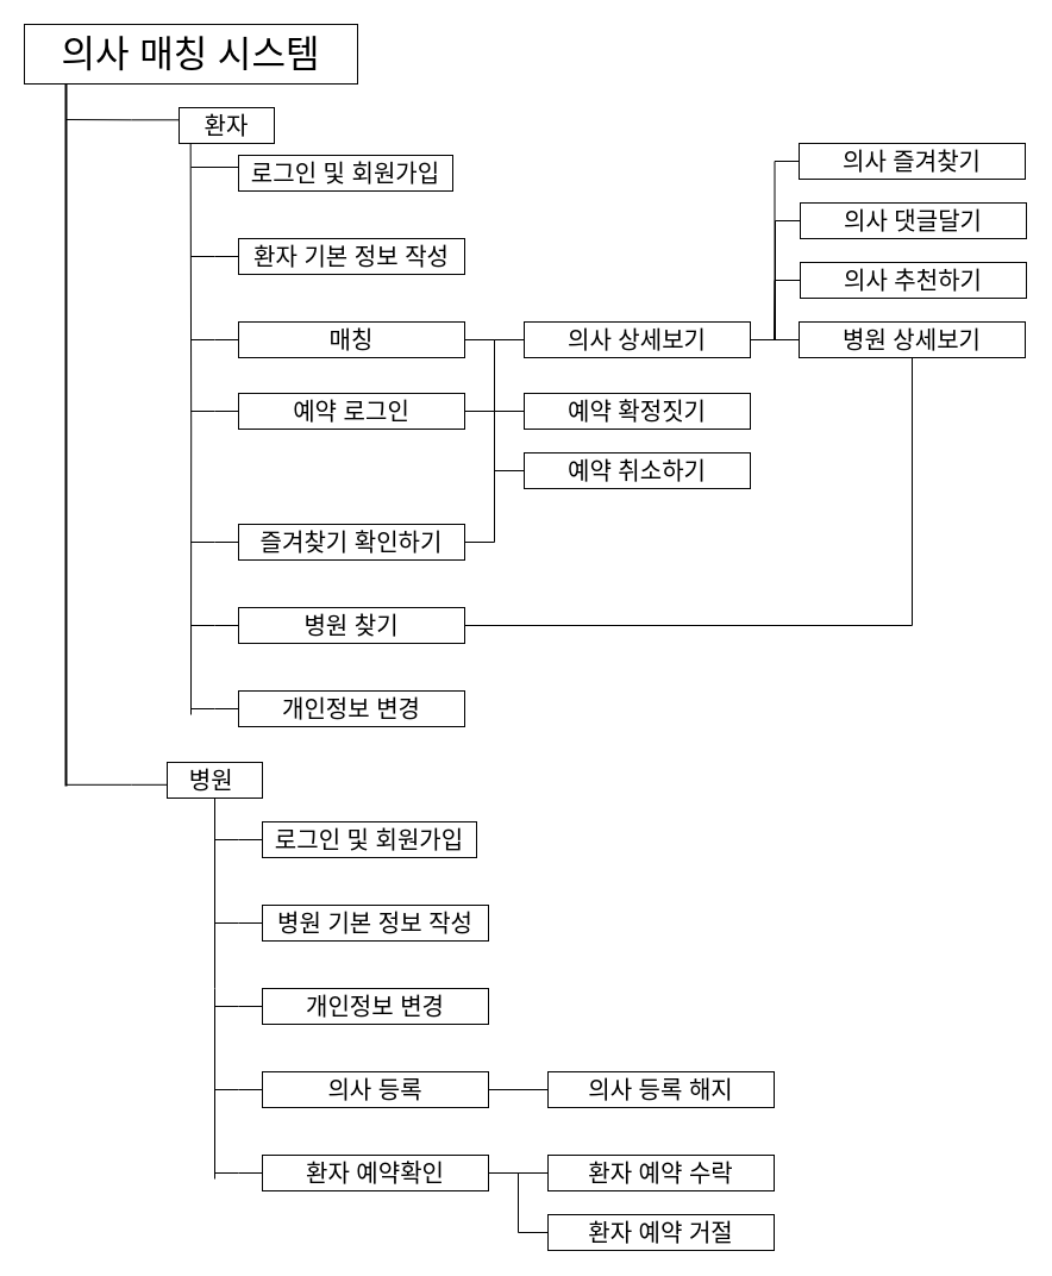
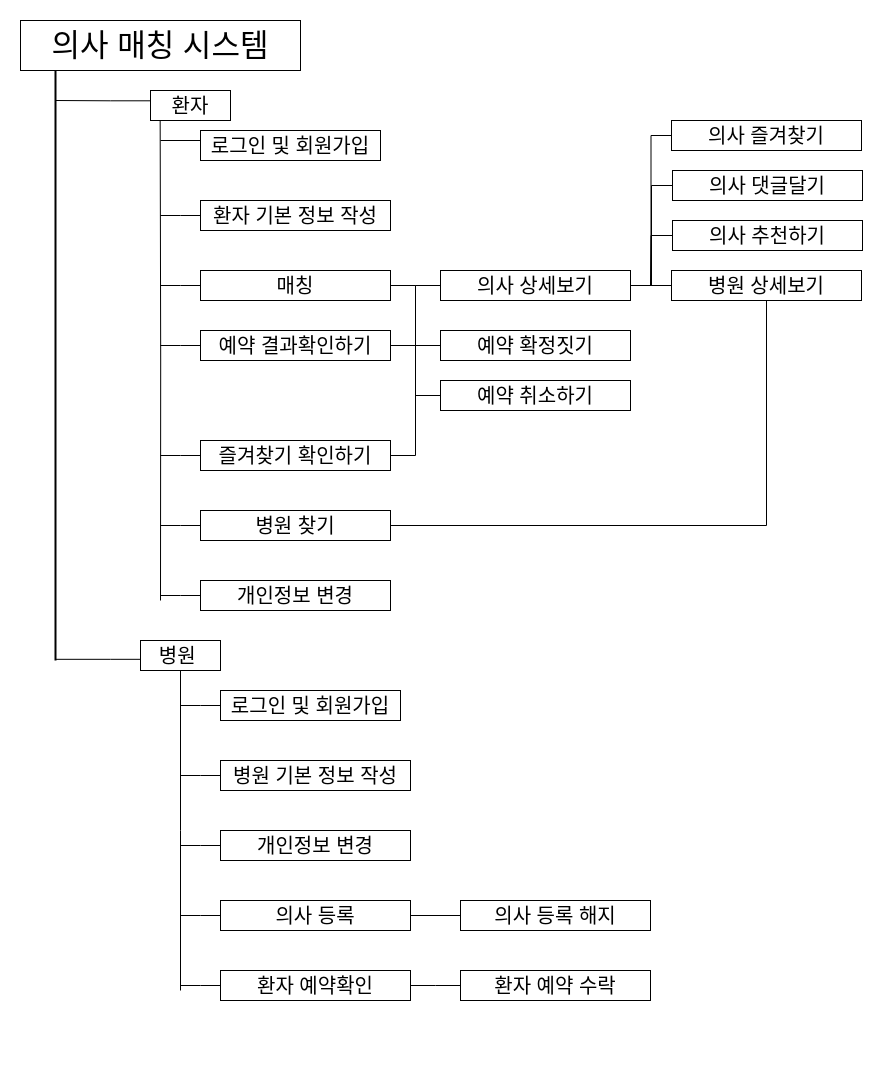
- <mxCell id="30" value="&lt;span style=&quot;font-size: 20px;&quot;&gt;예약 로그인&lt;/span&gt;" style="rounded=0;whiteSpace=wrap;html=1;" vertex="1" parent="1"><mxGeometry x="200" y="330" width="190" height="30" as="geometry" /></mxCell>
+ <mxCell id="30" value="&lt;span style=&quot;font-size: 20px;&quot;&gt;예약 결과확인하기&lt;/span&gt;" style="rounded=0;whiteSpace=wrap;html=1;" vertex="1" parent="1"><mxGeometry x="200" y="330" width="190" height="30" as="geometry" /></mxCell>
- <mxCell id="51" style="edgeStyle=orthogonalEdgeStyle;rounded=0;orthogonalLoop=1;jettySize=auto;html=1;entryX=0;entryY=0.5;entryDx=0;entryDy=0;endArrow=none;endFill=0;" edge="1" parent="1" source="52" target="53"><mxGeometry relative="1" as="geometry" /></mxCell>
- <mxCell id="53" value="&lt;span style=&quot;font-size: 20px;&quot;&gt;환자 예약 거절&lt;/span&gt;" style="rounded=0;whiteSpace=wrap;html=1;" vertex="1" parent="1"><mxGeometry x="460" y="1020" width="190" height="30" as="geometry" /></mxCell>
